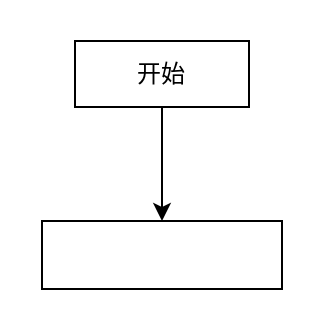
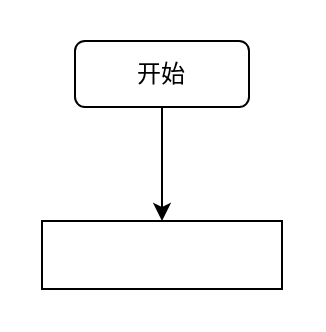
- <mxCell id="2" value="开始" style="rounded=0;whiteSpace=wrap;html=1;" parent="1" vertex="1"><mxGeometry x="37" y="20" width="87" height="33" as="geometry" /></mxCell>
+ <mxCell id="2" value="开始" style="whiteSpace=wrap;html=1;rounded=1;" parent="1" vertex="1"><mxGeometry x="37" y="20" width="87" height="33" as="geometry" /></mxCell>
